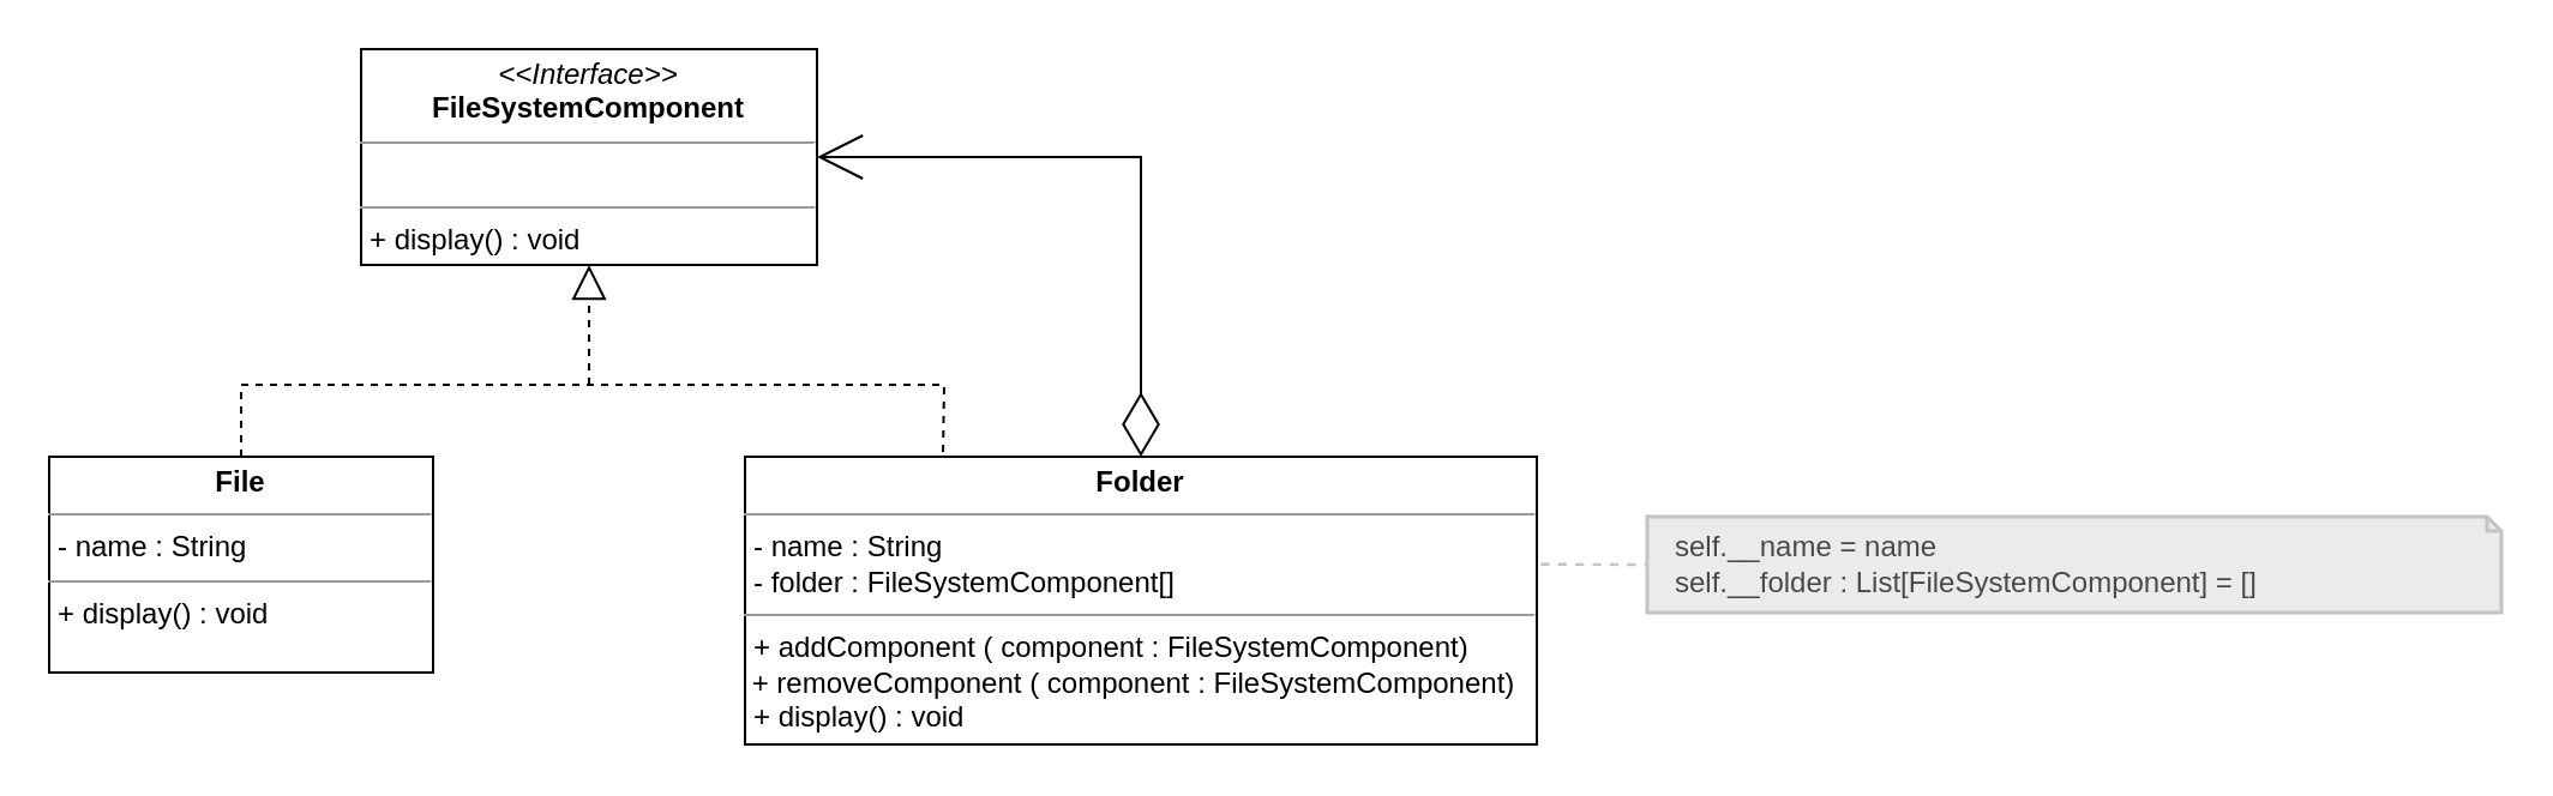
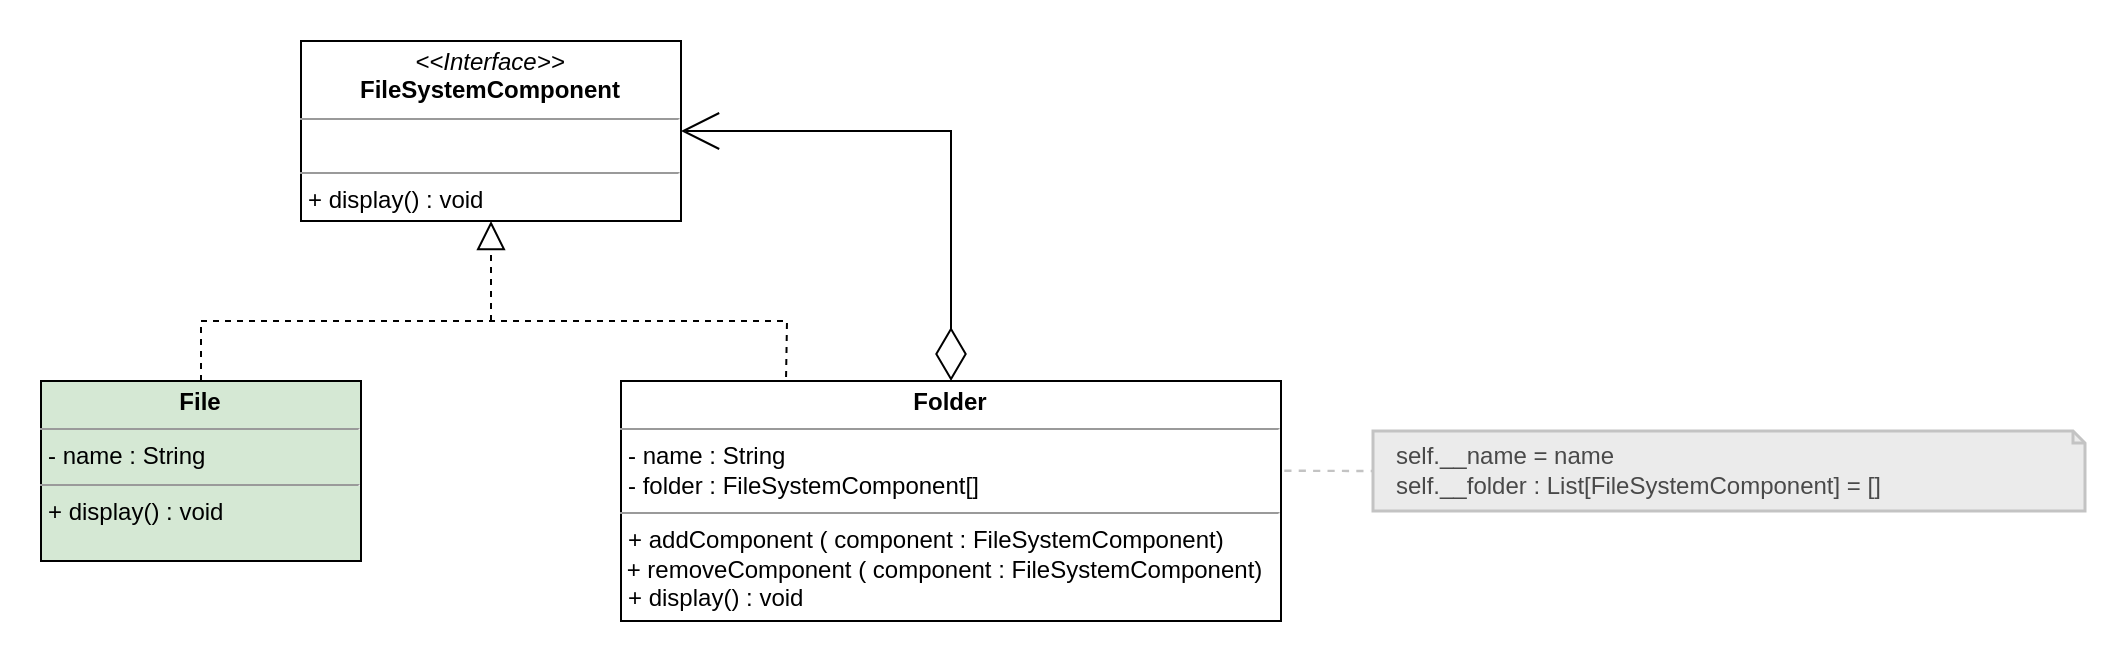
- <mxCell id="3" value="&lt;p style=&quot;margin:0px;margin-top:4px;text-align:center;&quot;&gt;&lt;b&gt;File&lt;/b&gt;&lt;/p&gt;&lt;hr size=&quot;1&quot;&gt;&lt;p style=&quot;margin:0px;margin-left:4px;&quot;&gt;- name : String&lt;/p&gt;&lt;hr size=&quot;1&quot;&gt;&lt;p style=&quot;margin:0px;margin-left:4px;&quot;&gt;+ display() : void&lt;/p&gt;" style="verticalAlign=top;align=left;overflow=fill;fontSize=12;fontFamily=Helvetica;html=1;whiteSpace=wrap;" vertex="1" parent="1"><mxGeometry x="20" y="190" width="160" height="90" as="geometry" /></mxCell>
+ <mxCell id="3" value="&lt;p style=&quot;margin:0px;margin-top:4px;text-align:center;&quot;&gt;&lt;b&gt;File&lt;/b&gt;&lt;/p&gt;&lt;hr size=&quot;1&quot;&gt;&lt;p style=&quot;margin:0px;margin-left:4px;&quot;&gt;- name : String&lt;/p&gt;&lt;hr size=&quot;1&quot;&gt;&lt;p style=&quot;margin:0px;margin-left:4px;&quot;&gt;+ display() : void&lt;/p&gt;" style="verticalAlign=top;align=left;overflow=fill;fontSize=12;fontFamily=Helvetica;html=1;whiteSpace=wrap;fillColor=#d5e8d4;" vertex="1" parent="1"><mxGeometry x="20" y="190" width="160" height="90" as="geometry" /></mxCell>
